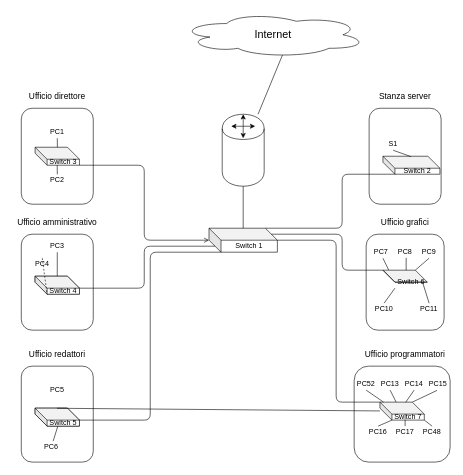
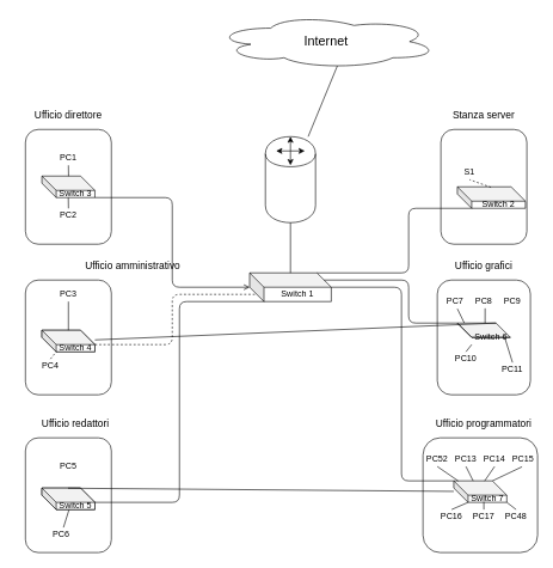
- <mxCell id="65" value="" style="endArrow=none;html=1;entryX=0.5;entryY=1;entryDx=0;entryDy=0;exitX=0.494;exitY=0.024;exitDx=0;exitDy=0;exitPerimeter=0;" edge="1" parent="1" source="42" target="17"><mxGeometry width="50" height="50" relative="1" as="geometry"><mxPoint x="675" y="259" as="sourcePoint" /><mxPoint x="720" y="210" as="targetPoint" /></mxGeometry></mxCell>
+ <mxCell id="65" value="" style="endArrow=none;html=1;entryX=0.5;entryY=1;entryDx=0;entryDy=0;exitX=0.494;exitY=0.024;exitDx=0;exitDy=0;exitPerimeter=0;dashed=1;" edge="1" parent="1" source="42" target="17"><mxGeometry width="50" height="50" relative="1" as="geometry"><mxPoint x="675" y="259" as="sourcePoint" /><mxPoint x="720" y="210" as="targetPoint" /></mxGeometry></mxCell>
- <mxCell id="12" value="&lt;font style=&quot;font-size: 14px&quot;&gt;Ufficio amministrativo&lt;/font&gt;" style="text;html=1;strokeColor=none;fillColor=none;align=center;verticalAlign=middle;whiteSpace=wrap;rounded=0;" vertex="1" parent="1"><mxGeometry x="20" y="360" width="150" height="20" as="geometry" /></mxCell>
+ <mxCell id="12" value="&lt;font style=&quot;font-size: 14px&quot;&gt;Ufficio amministrativo&lt;/font&gt;" style="text;html=1;strokeColor=none;fillColor=none;align=center;verticalAlign=middle;whiteSpace=wrap;rounded=0;" vertex="1" parent="1"><mxGeometry x="110" y="360" width="150" height="20" as="geometry" /></mxCell>
- <mxCell id="14" value="PC4" style="text;html=1;strokeColor=none;fillColor=none;align=center;verticalAlign=middle;whiteSpace=wrap;rounded=0;" vertex="1" parent="1"><mxGeometry x="50" y="430" width="40" height="20" as="geometry" /></mxCell>
+ <mxCell id="14" value="PC4" style="text;html=1;strokeColor=none;fillColor=none;align=center;verticalAlign=middle;whiteSpace=wrap;rounded=0;" vertex="1" parent="1"><mxGeometry x="50" y="500" width="40" height="20" as="geometry" /></mxCell>
- <mxCell id="54" value="" style="endArrow=none;html=1;entryX=0;entryY=0;entryDx=10;entryDy=30;entryPerimeter=0;exitX=0;exitY=0;exitDx=74;exitDy=20;exitPerimeter=0;" edge="1" parent="1" source="49" target="2"><mxGeometry width="50" height="50" relative="1" as="geometry"><mxPoint x="240" y="383.2" as="sourcePoint" /><mxPoint x="336.404" y="420" as="targetPoint" /><Array as="points"><mxPoint x="240" y="480" /><mxPoint x="240" y="410" /></Array></mxGeometry></mxCell>
+ <mxCell id="54" value="" style="endArrow=none;html=1;entryX=0;entryY=0;entryDx=10;entryDy=30;entryPerimeter=0;exitX=0;exitY=0;exitDx=74;exitDy=20;exitPerimeter=0;dashed=1;" edge="1" parent="1" source="49" target="2"><mxGeometry width="50" height="50" relative="1" as="geometry"><mxPoint x="240" y="383.2" as="sourcePoint" /><mxPoint x="336.404" y="420" as="targetPoint" /><Array as="points"><mxPoint x="240" y="480" /><mxPoint x="240" y="410" /></Array></mxGeometry></mxCell>
- <mxCell id="70" value="" style="endArrow=none;html=1;entryX=0.5;entryY=1;entryDx=0;entryDy=0;exitX=0;exitY=0;exitDx=54;exitDy=0;exitPerimeter=0;" edge="1" parent="1" source="43" target="32"><mxGeometry width="50" height="50" relative="1" as="geometry"><mxPoint x="686.702" y="459.88" as="sourcePoint" /><mxPoint x="686.72" y="439.42" as="targetPoint" /></mxGeometry></mxCell>
+ <mxCell id="70" value="" style="endArrow=none;html=1;exitX=0;exitY=0;exitDx=54;exitDy=0;exitPerimeter=0;" edge="1" parent="1" source="43" target="49"><mxGeometry width="50" height="50" relative="1" as="geometry"><mxPoint x="686.702" y="459.88" as="sourcePoint" /><mxPoint x="686.72" y="439.42" as="targetPoint" /></mxGeometry></mxCell>
- <mxCell id="34" value="PC10" style="text;html=1;strokeColor=none;fillColor=none;align=center;verticalAlign=middle;whiteSpace=wrap;rounded=0;" vertex="1" parent="1"><mxGeometry x="620" y="505" width="40" height="20" as="geometry" /></mxCell>
+ <mxCell id="34" value="PC10" style="text;html=1;strokeColor=none;fillColor=none;align=center;verticalAlign=middle;whiteSpace=wrap;rounded=0;" vertex="1" parent="1"><mxGeometry x="630" y="490" width="40" height="20" as="geometry" /></mxCell>
- <mxCell id="8" value="&lt;font style=&quot;font-size: 14px&quot;&gt;Ufficio redattori&lt;/font&gt;" style="text;html=1;strokeColor=none;fillColor=none;align=center;verticalAlign=middle;whiteSpace=wrap;rounded=0;" vertex="1" parent="1"><mxGeometry x="35" y="580" width="120" height="20" as="geometry" /></mxCell>
+ <mxCell id="8" value="&lt;font style=&quot;font-size: 14px&quot;&gt;Ufficio redattori&lt;/font&gt;" style="text;html=1;strokeColor=none;fillColor=none;align=center;verticalAlign=middle;whiteSpace=wrap;rounded=0;" vertex="1" parent="1"><mxGeometry x="45" y="580" width="120" height="20" as="geometry" /></mxCell>
